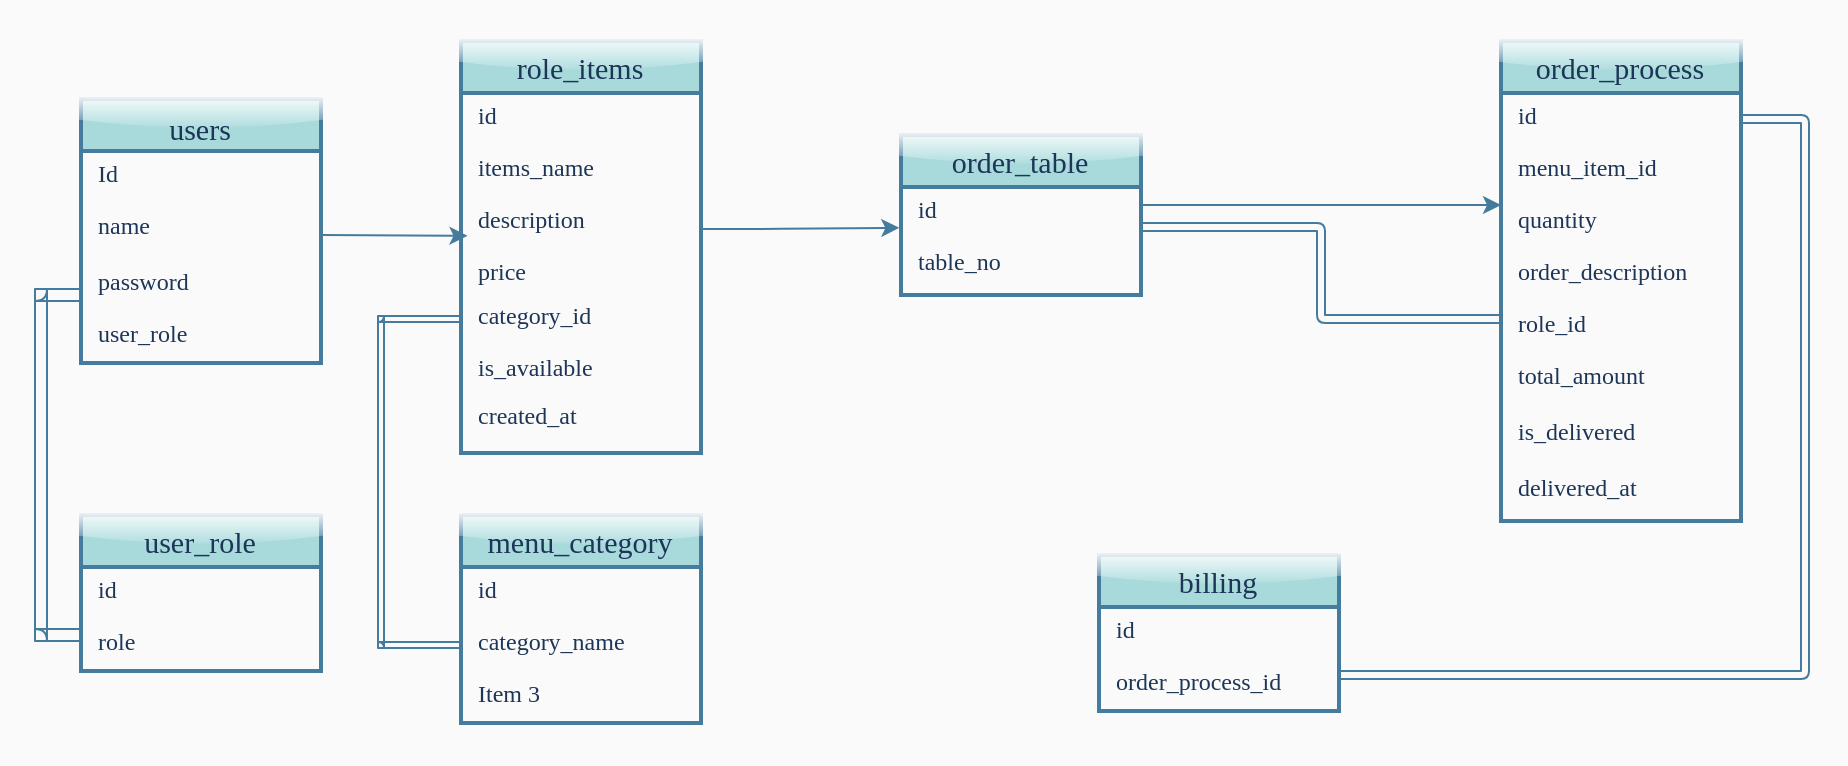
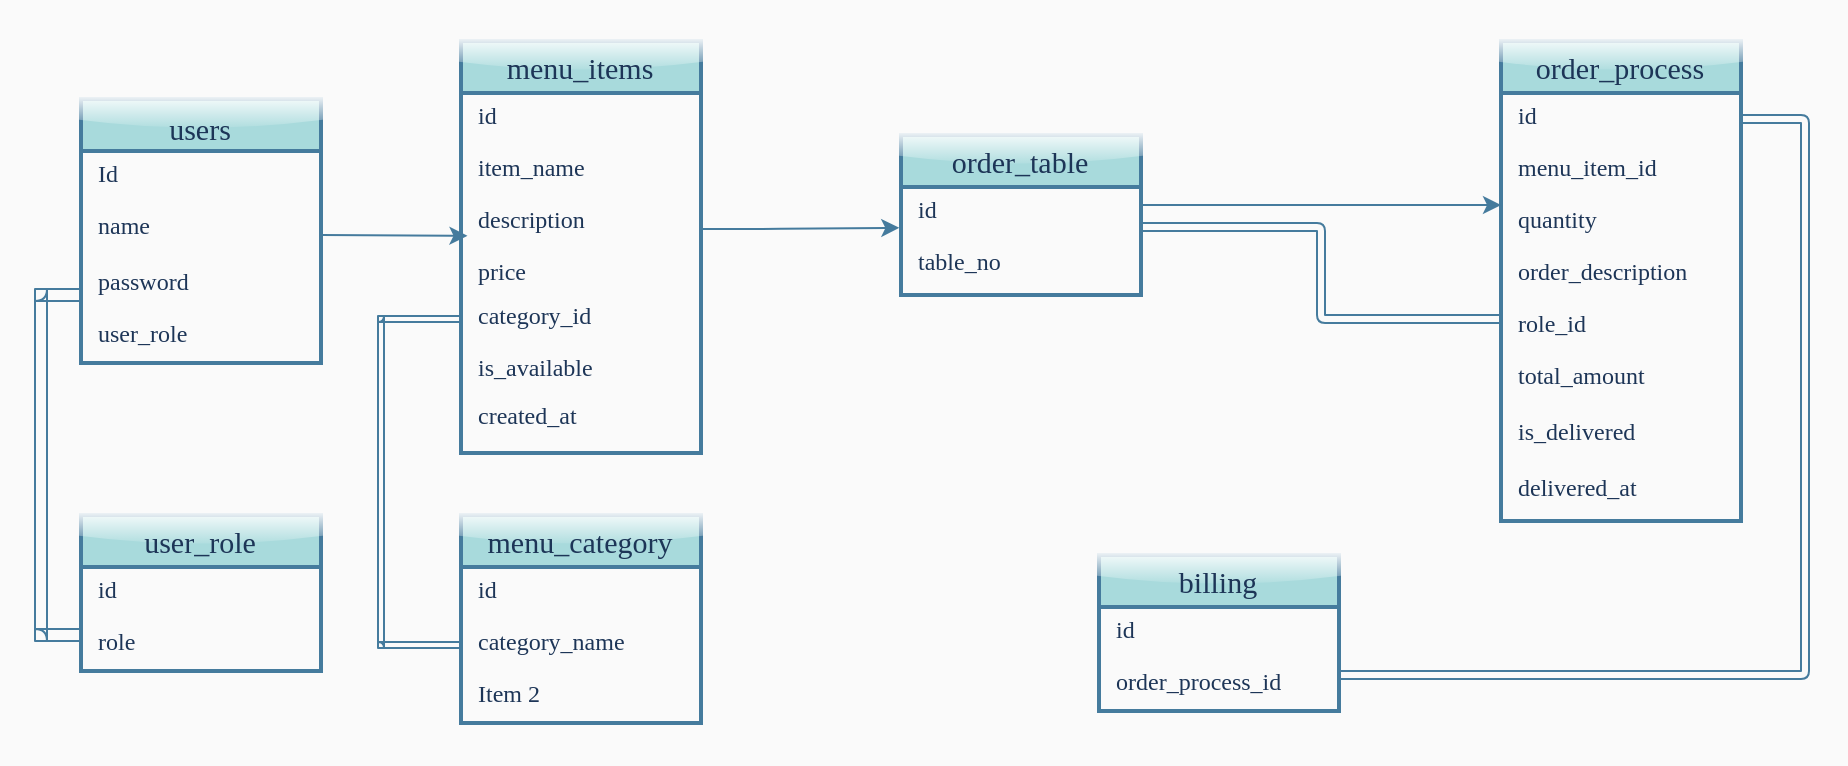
- <mxCell id="31" value="role_items" style="swimlane;fontStyle=0;childLayout=stackLayout;horizontal=1;startSize=26;horizontalStack=0;resizeParent=1;resizeParentMax=0;resizeLast=0;collapsible=1;marginBottom=0;fontSize=15;strokeWidth=2;shadow=0;fontFamily=Comic Sans MS;flipH=1;glass=1;align=center;swimlaneFillColor=none;strokeColor=#457B9D;fontColor=#1D3557;fillColor=#A8DADC;" vertex="1" parent="1"><mxGeometry x="230" y="20" width="120" height="206" as="geometry" /></mxCell>
+ <mxCell id="31" value="menu_items" style="swimlane;fontStyle=0;childLayout=stackLayout;horizontal=1;startSize=26;horizontalStack=0;resizeParent=1;resizeParentMax=0;resizeLast=0;collapsible=1;marginBottom=0;fontSize=15;strokeWidth=2;shadow=0;fontFamily=Comic Sans MS;flipH=1;glass=1;align=center;swimlaneFillColor=none;strokeColor=#457B9D;fontColor=#1D3557;fillColor=#A8DADC;" vertex="1" parent="1"><mxGeometry x="230" y="20" width="120" height="206" as="geometry" /></mxCell>
- <mxCell id="33" value="items_name" style="text;align=left;verticalAlign=top;spacingLeft=7;spacingRight=0;overflow=hidden;rotatable=0;points=[[0,0.5],[1,0.5]];portConstraint=eastwest;strokeWidth=2;fontFamily=Comic Sans MS;flipH=1;shadow=0;glass=1;fontColor=#1D3557;labelBackgroundColor=none;spacingTop=-2;spacingBottom=0;fontSize=12;" vertex="1" parent="31"><mxGeometry y="52" width="120" height="26" as="geometry" /></mxCell>
+ <mxCell id="33" value="item_name" style="text;align=left;verticalAlign=top;spacingLeft=7;spacingRight=0;overflow=hidden;rotatable=0;points=[[0,0.5],[1,0.5]];portConstraint=eastwest;strokeWidth=2;fontFamily=Comic Sans MS;flipH=1;shadow=0;glass=1;fontColor=#1D3557;labelBackgroundColor=none;spacingTop=-2;spacingBottom=0;fontSize=12;" vertex="1" parent="31"><mxGeometry y="52" width="120" height="26" as="geometry" /></mxCell>
- <mxCell id="13" value="Item 3" style="text;align=left;verticalAlign=top;spacingLeft=7;spacingRight=0;overflow=hidden;rotatable=0;points=[[0,0.5],[1,0.5]];portConstraint=eastwest;strokeWidth=2;fontFamily=Comic Sans MS;flipH=1;shadow=0;glass=1;fontColor=#1D3557;labelBackgroundColor=none;spacingTop=-2;spacingBottom=0;fontSize=12;" vertex="1" parent="10"><mxGeometry y="78" width="120" height="26" as="geometry" /></mxCell>
+ <mxCell id="13" value="Item 2" style="text;align=left;verticalAlign=top;spacingLeft=7;spacingRight=0;overflow=hidden;rotatable=0;points=[[0,0.5],[1,0.5]];portConstraint=eastwest;strokeWidth=2;fontFamily=Comic Sans MS;flipH=1;shadow=0;glass=1;fontColor=#1D3557;labelBackgroundColor=none;spacingTop=-2;spacingBottom=0;fontSize=12;" vertex="1" parent="10"><mxGeometry y="78" width="120" height="26" as="geometry" /></mxCell>
